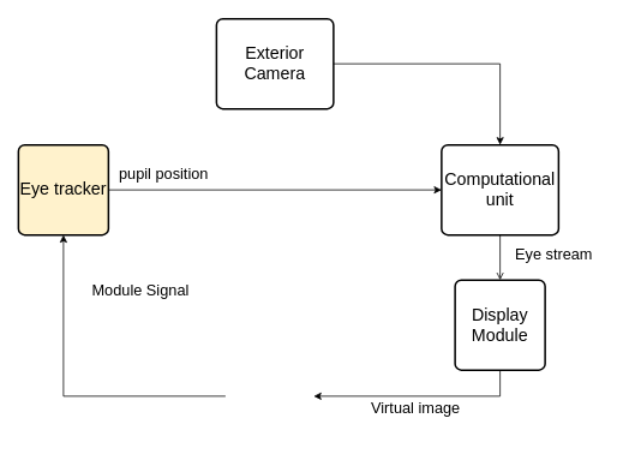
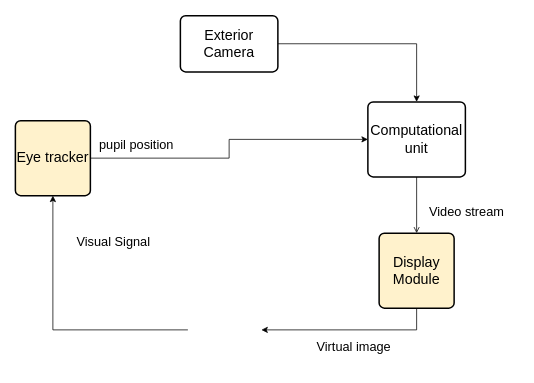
- <mxCell id="15" value="&lt;span id=&quot;docs-internal-guid-b947add7-7fff-3c34-f870-ee045d7527ad&quot;&gt;&lt;span style=&quot;font-family: &amp;#34;arial&amp;#34; ; background-color: transparent ; vertical-align: baseline ; white-space: pre-wrap&quot;&gt;&lt;font style=&quot;font-size: 19px&quot;&gt;Exterior Camera&lt;/font&gt;&lt;/span&gt;&lt;/span&gt;" style="rounded=1;whiteSpace=wrap;html=1;absoluteArcSize=1;arcSize=14;strokeWidth=2;" parent="1" vertex="1"><mxGeometry x="240" y="20" width="130" height="100" as="geometry" /></mxCell>
+ <mxCell id="15" value="&lt;span id=&quot;docs-internal-guid-b947add7-7fff-3c34-f870-ee045d7527ad&quot;&gt;&lt;span style=&quot;font-family: &amp;#34;arial&amp;#34; ; background-color: transparent ; vertical-align: baseline ; white-space: pre-wrap&quot;&gt;&lt;font style=&quot;font-size: 19px&quot;&gt;Exterior Camera&lt;/font&gt;&lt;/span&gt;&lt;/span&gt;" style="rounded=1;whiteSpace=wrap;html=1;absoluteArcSize=1;arcSize=14;strokeWidth=2;" parent="1" vertex="1"><mxGeometry x="240" y="20" width="130" height="75" as="geometry" /></mxCell>
- <mxCell id="5" value="&lt;span id=&quot;docs-internal-guid-b947add7-7fff-3c34-f870-ee045d7527ad&quot;&gt;&lt;span style=&quot;font-family: &amp;#34;arial&amp;#34; ; background-color: transparent ; vertical-align: baseline ; white-space: pre-wrap&quot;&gt;&lt;font style=&quot;font-size: 19px&quot;&gt;Computational unit&lt;/font&gt;&lt;/span&gt;&lt;/span&gt;" style="rounded=1;whiteSpace=wrap;html=1;absoluteArcSize=1;arcSize=14;strokeWidth=2;" parent="1" vertex="1"><mxGeometry x="490" y="160" width="130" height="100" as="geometry" /></mxCell>
+ <mxCell id="5" value="&lt;span id=&quot;docs-internal-guid-b947add7-7fff-3c34-f870-ee045d7527ad&quot;&gt;&lt;span style=&quot;font-family: &amp;#34;arial&amp;#34; ; background-color: transparent ; vertical-align: baseline ; white-space: pre-wrap&quot;&gt;&lt;font style=&quot;font-size: 19px&quot;&gt;Computational unit&lt;/font&gt;&lt;/span&gt;&lt;/span&gt;" style="rounded=1;whiteSpace=wrap;html=1;absoluteArcSize=1;arcSize=14;strokeWidth=2;" parent="1" vertex="1"><mxGeometry x="490" y="135" width="130" height="100" as="geometry" /></mxCell>
- <mxCell id="12" value="&lt;span style=&quot;font-size: 17px&quot;&gt;Eye stream&lt;/span&gt;" style="text;html=1;resizable=0;points=[];autosize=1;align=left;verticalAlign=top;spacingTop=-4;" parent="1" vertex="1"><mxGeometry x="570" y="270" width="120" height="20" as="geometry" /></mxCell>
+ <mxCell id="12" value="&lt;span style=&quot;font-size: 17px&quot;&gt;Video stream&lt;/span&gt;" style="text;html=1;resizable=0;points=[];autosize=1;align=left;verticalAlign=top;spacingTop=-4;" parent="1" vertex="1"><mxGeometry x="570" y="270" width="120" height="20" as="geometry" /></mxCell>
- <mxCell id="10" value="&lt;font style=&quot;font-size: 17px&quot;&gt;Module Signal&lt;/font&gt;" style="text;html=1;resizable=0;points=[];autosize=1;align=left;verticalAlign=top;spacingTop=-4;" parent="1" vertex="1"><mxGeometry x="100" y="310" width="110" height="20" as="geometry" /></mxCell>
+ <mxCell id="10" value="&lt;font style=&quot;font-size: 17px&quot;&gt;Visual Signal&lt;/font&gt;" style="text;html=1;resizable=0;points=[];autosize=1;align=left;verticalAlign=top;spacingTop=-4;" parent="1" vertex="1"><mxGeometry x="100" y="310" width="110" height="20" as="geometry" /></mxCell>
- <mxCell id="7" value="&lt;span id=&quot;docs-internal-guid-a6160efe-7fff-7b98-e183-7bba76c2c2b3&quot;&gt;&lt;span style=&quot;font-family: &amp;#34;arial&amp;#34; ; background-color: transparent ; vertical-align: baseline ; white-space: pre-wrap&quot;&gt;&lt;font style=&quot;font-size: 19px&quot;&gt;Display Module&lt;/font&gt;&lt;/span&gt;&lt;/span&gt;" style="rounded=1;whiteSpace=wrap;html=1;absoluteArcSize=1;arcSize=14;strokeWidth=2;" parent="1" vertex="1"><mxGeometry x="505" y="310" width="100" height="100" as="geometry" /></mxCell>
+ <mxCell id="7" value="&lt;span id=&quot;docs-internal-guid-a6160efe-7fff-7b98-e183-7bba76c2c2b3&quot;&gt;&lt;span style=&quot;font-family: &amp;#34;arial&amp;#34; ; background-color: transparent ; vertical-align: baseline ; white-space: pre-wrap&quot;&gt;&lt;font style=&quot;font-size: 19px&quot;&gt;Display Module&lt;/font&gt;&lt;/span&gt;&lt;/span&gt;" style="rounded=1;whiteSpace=wrap;html=1;absoluteArcSize=1;arcSize=14;strokeWidth=2;fillColor=#fff2cc;" parent="1" vertex="1"><mxGeometry x="505" y="310" width="100" height="100" as="geometry" /></mxCell>
- <mxCell id="13" value="&lt;span style=&quot;font-size: 17px&quot;&gt;Virtual image&lt;/span&gt;" style="text;html=1;resizable=0;points=[];autosize=1;align=left;verticalAlign=top;spacingTop=-4;" parent="1" vertex="1"><mxGeometry x="410" y="440" width="110" height="20" as="geometry" /></mxCell>
+ <mxCell id="13" value="&lt;span style=&quot;font-size: 17px&quot;&gt;Virtual image&lt;/span&gt;" style="text;html=1;resizable=0;points=[];autosize=1;align=left;verticalAlign=top;spacingTop=-4;" parent="1" vertex="1"><mxGeometry x="420" y="450" width="110" height="20" as="geometry" /></mxCell>
